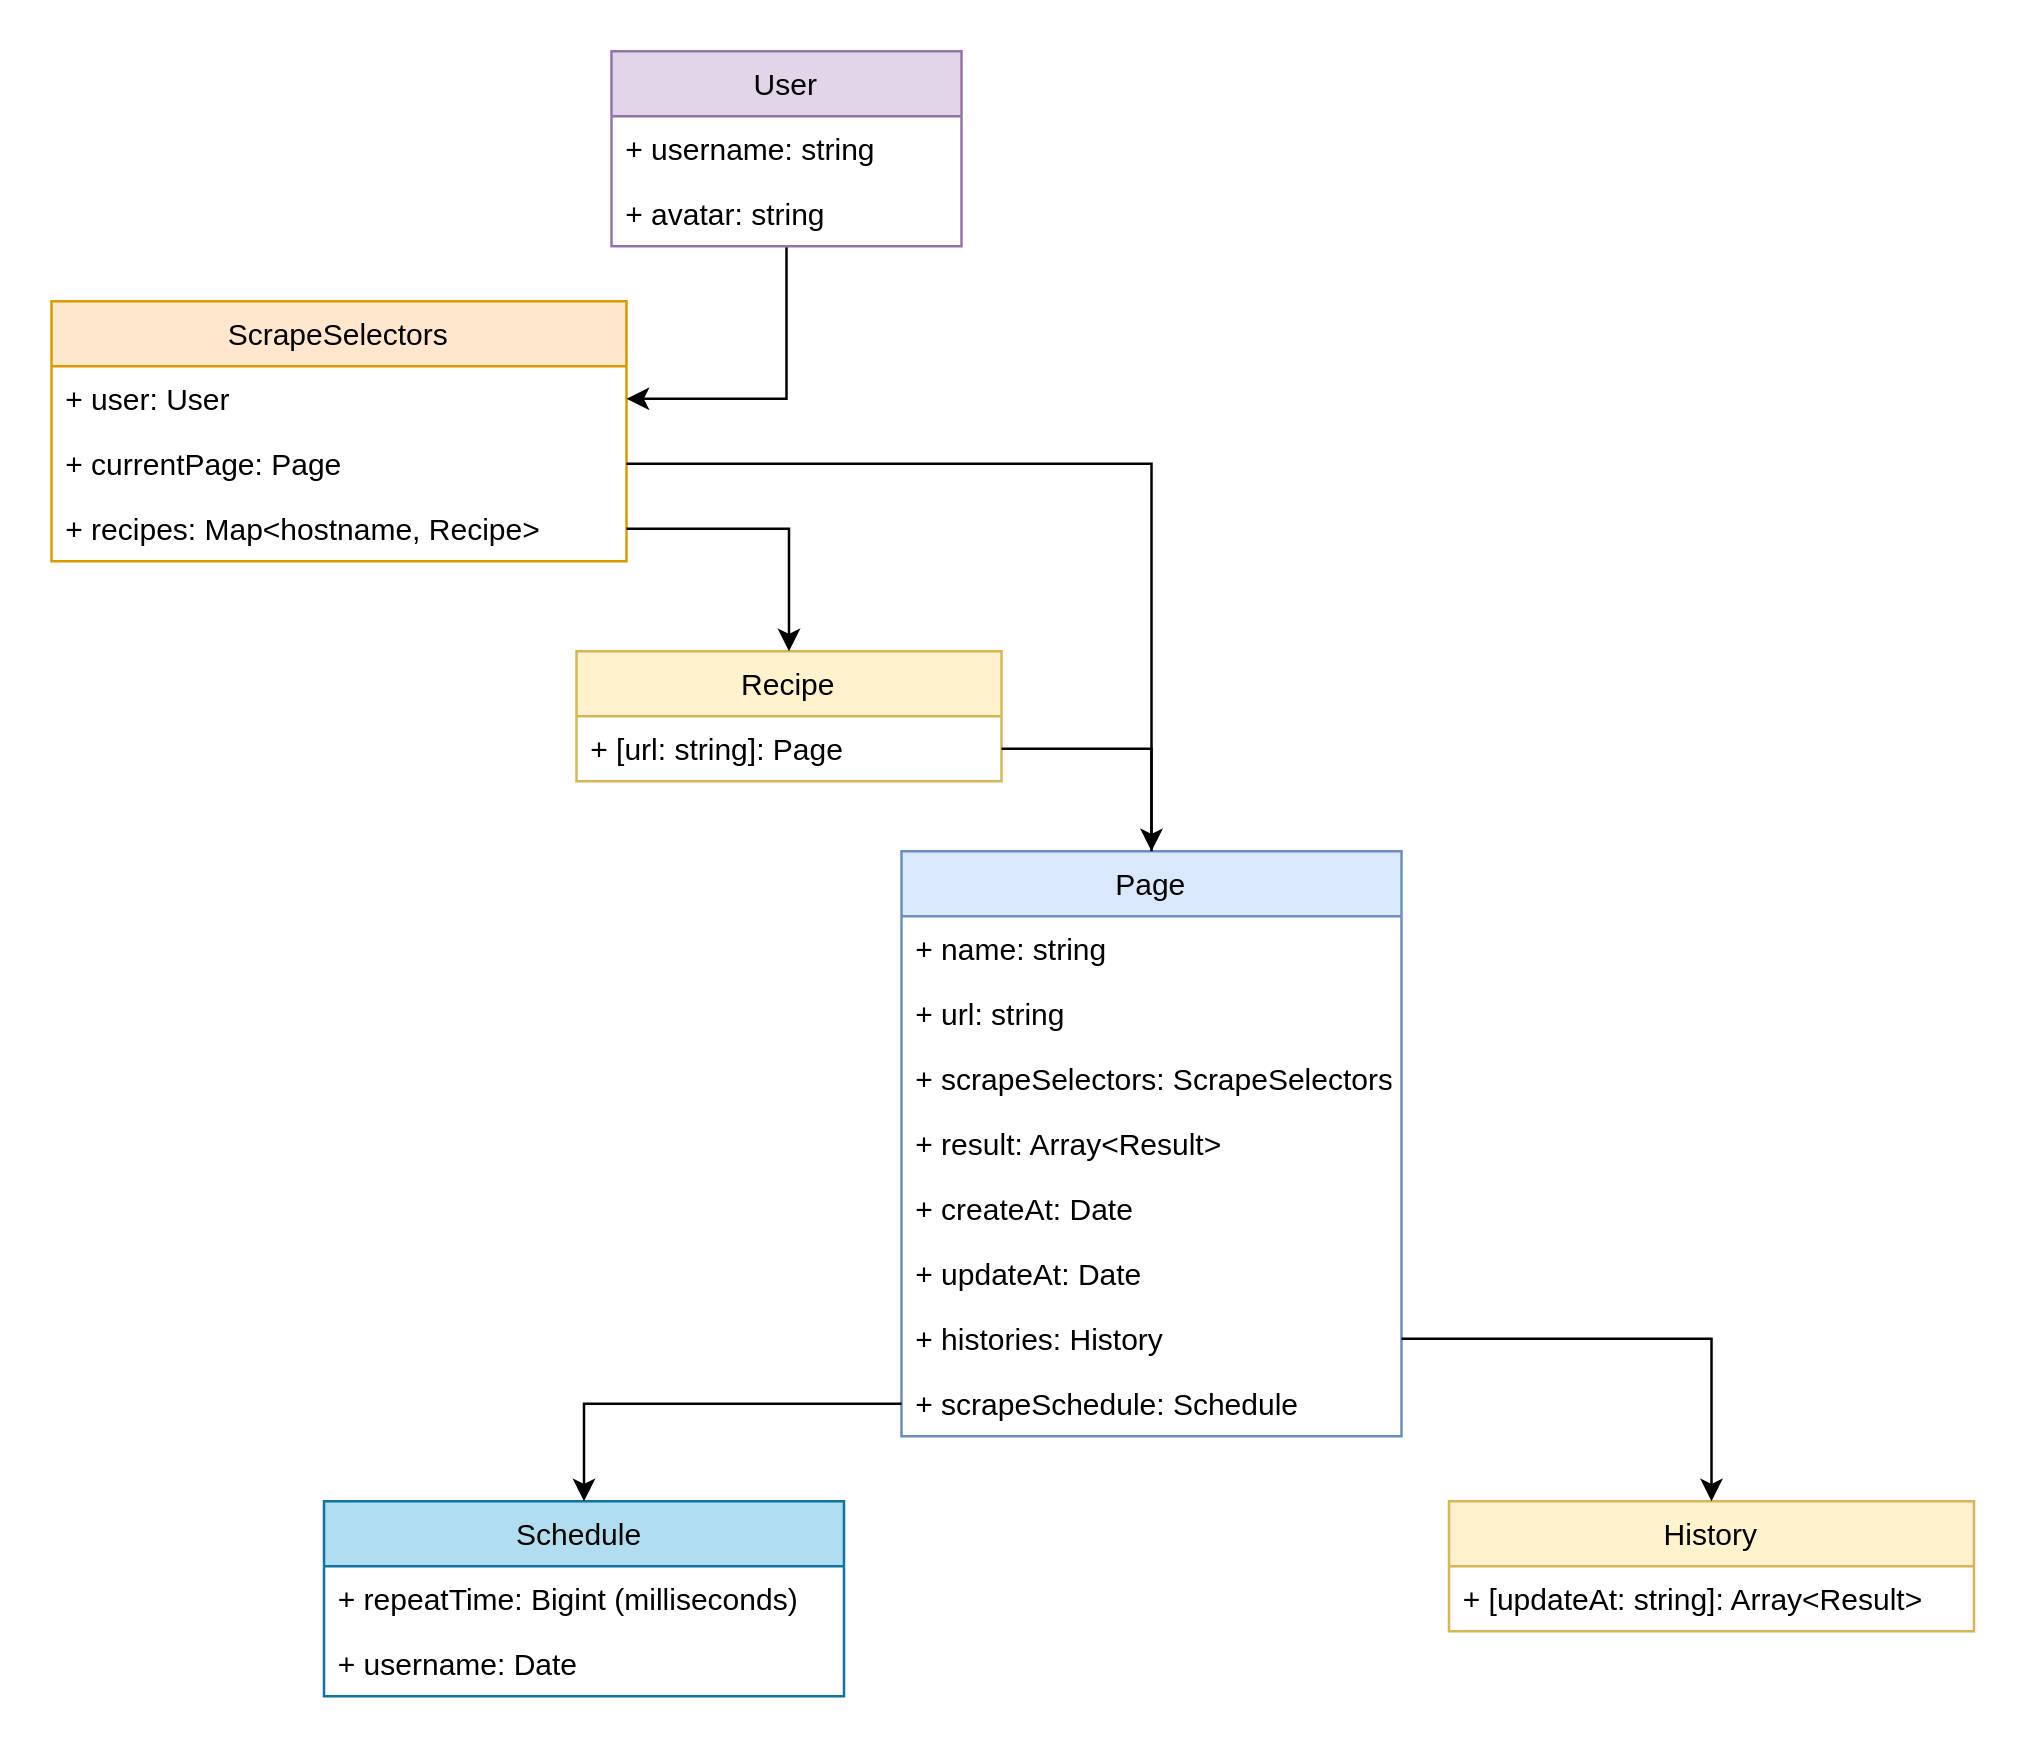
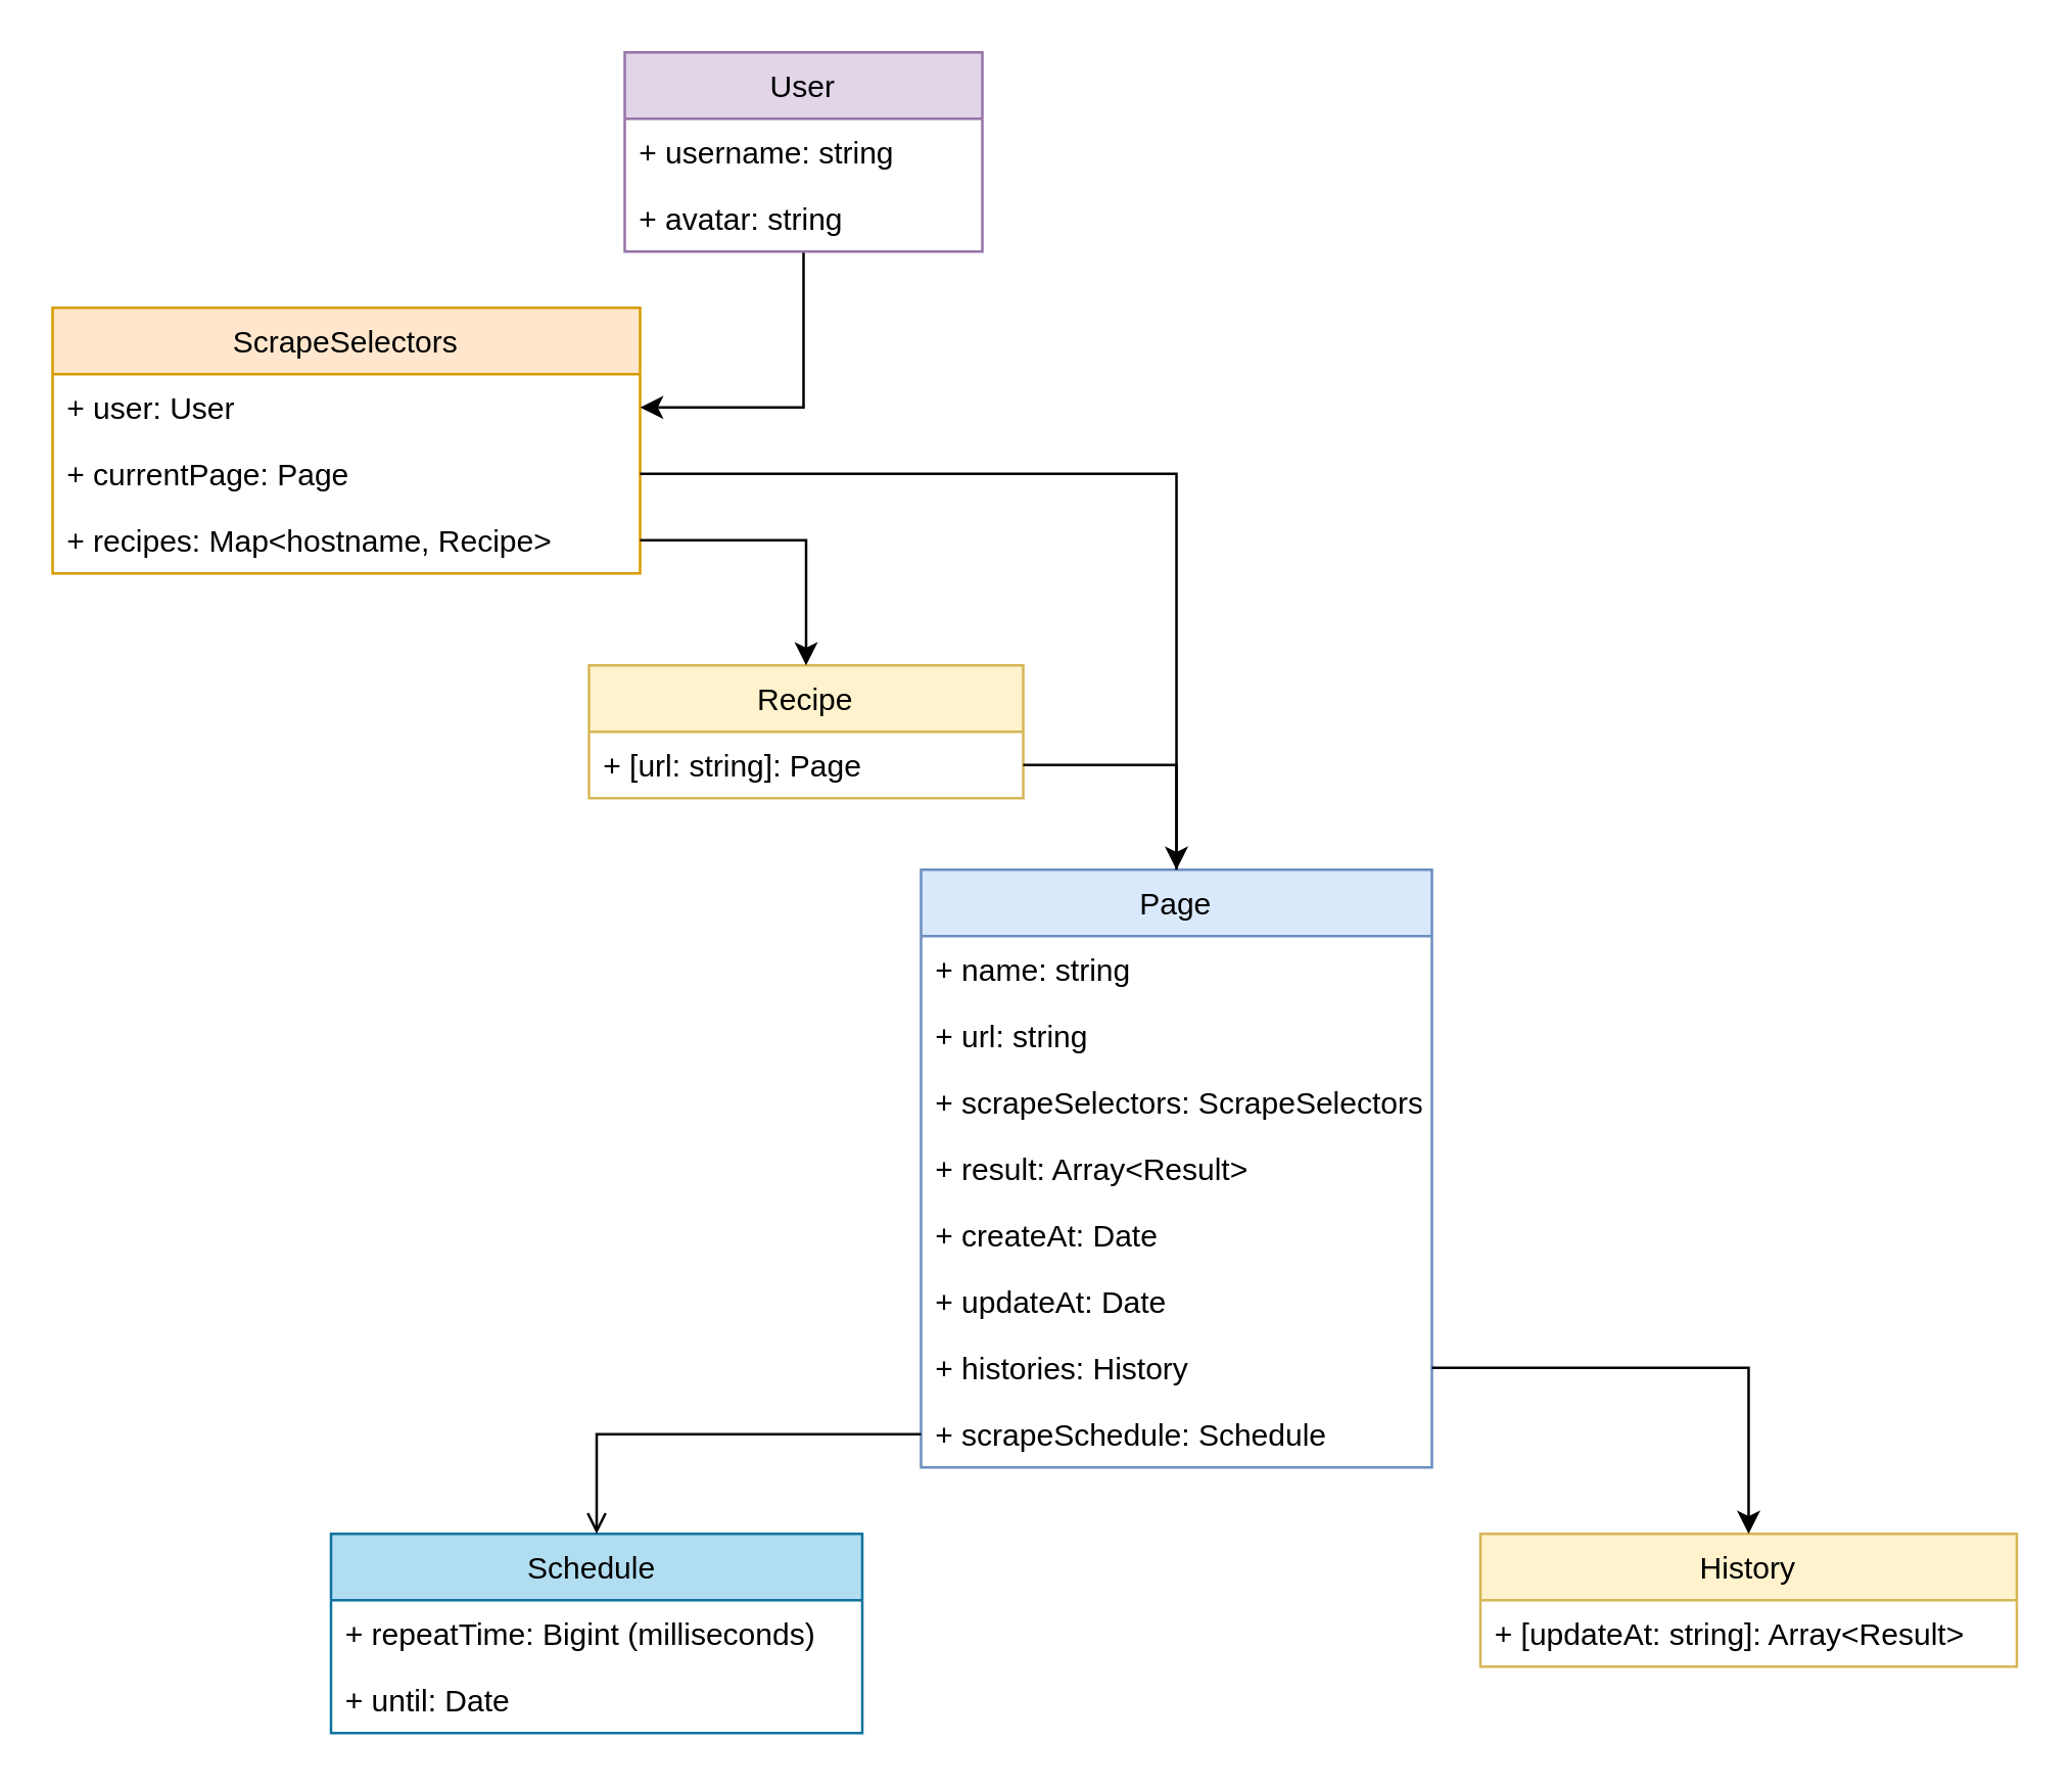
- <mxCell id="30" style="edgeStyle=orthogonalEdgeStyle;rounded=0;orthogonalLoop=1;jettySize=auto;html=1;" edge="1" parent="1" source="16" target="27"><mxGeometry relative="1" as="geometry" /></mxCell>
+ <mxCell id="30" style="edgeStyle=orthogonalEdgeStyle;rounded=0;orthogonalLoop=1;jettySize=auto;html=1;endArrow=open;" edge="1" parent="1" source="16" target="27"><mxGeometry relative="1" as="geometry" /></mxCell>
- <mxCell id="29" value="+ username: Date" style="text;strokeColor=none;fillColor=none;align=left;verticalAlign=top;spacingLeft=4;spacingRight=4;overflow=hidden;rotatable=0;points=[[0,0.5],[1,0.5]];portConstraint=eastwest;" vertex="1" parent="27"><mxGeometry y="52" width="208" height="26" as="geometry" /></mxCell>
+ <mxCell id="29" value="+ until: Date" style="text;strokeColor=none;fillColor=none;align=left;verticalAlign=top;spacingLeft=4;spacingRight=4;overflow=hidden;rotatable=0;points=[[0,0.5],[1,0.5]];portConstraint=eastwest;" vertex="1" parent="27"><mxGeometry y="52" width="208" height="26" as="geometry" /></mxCell>
